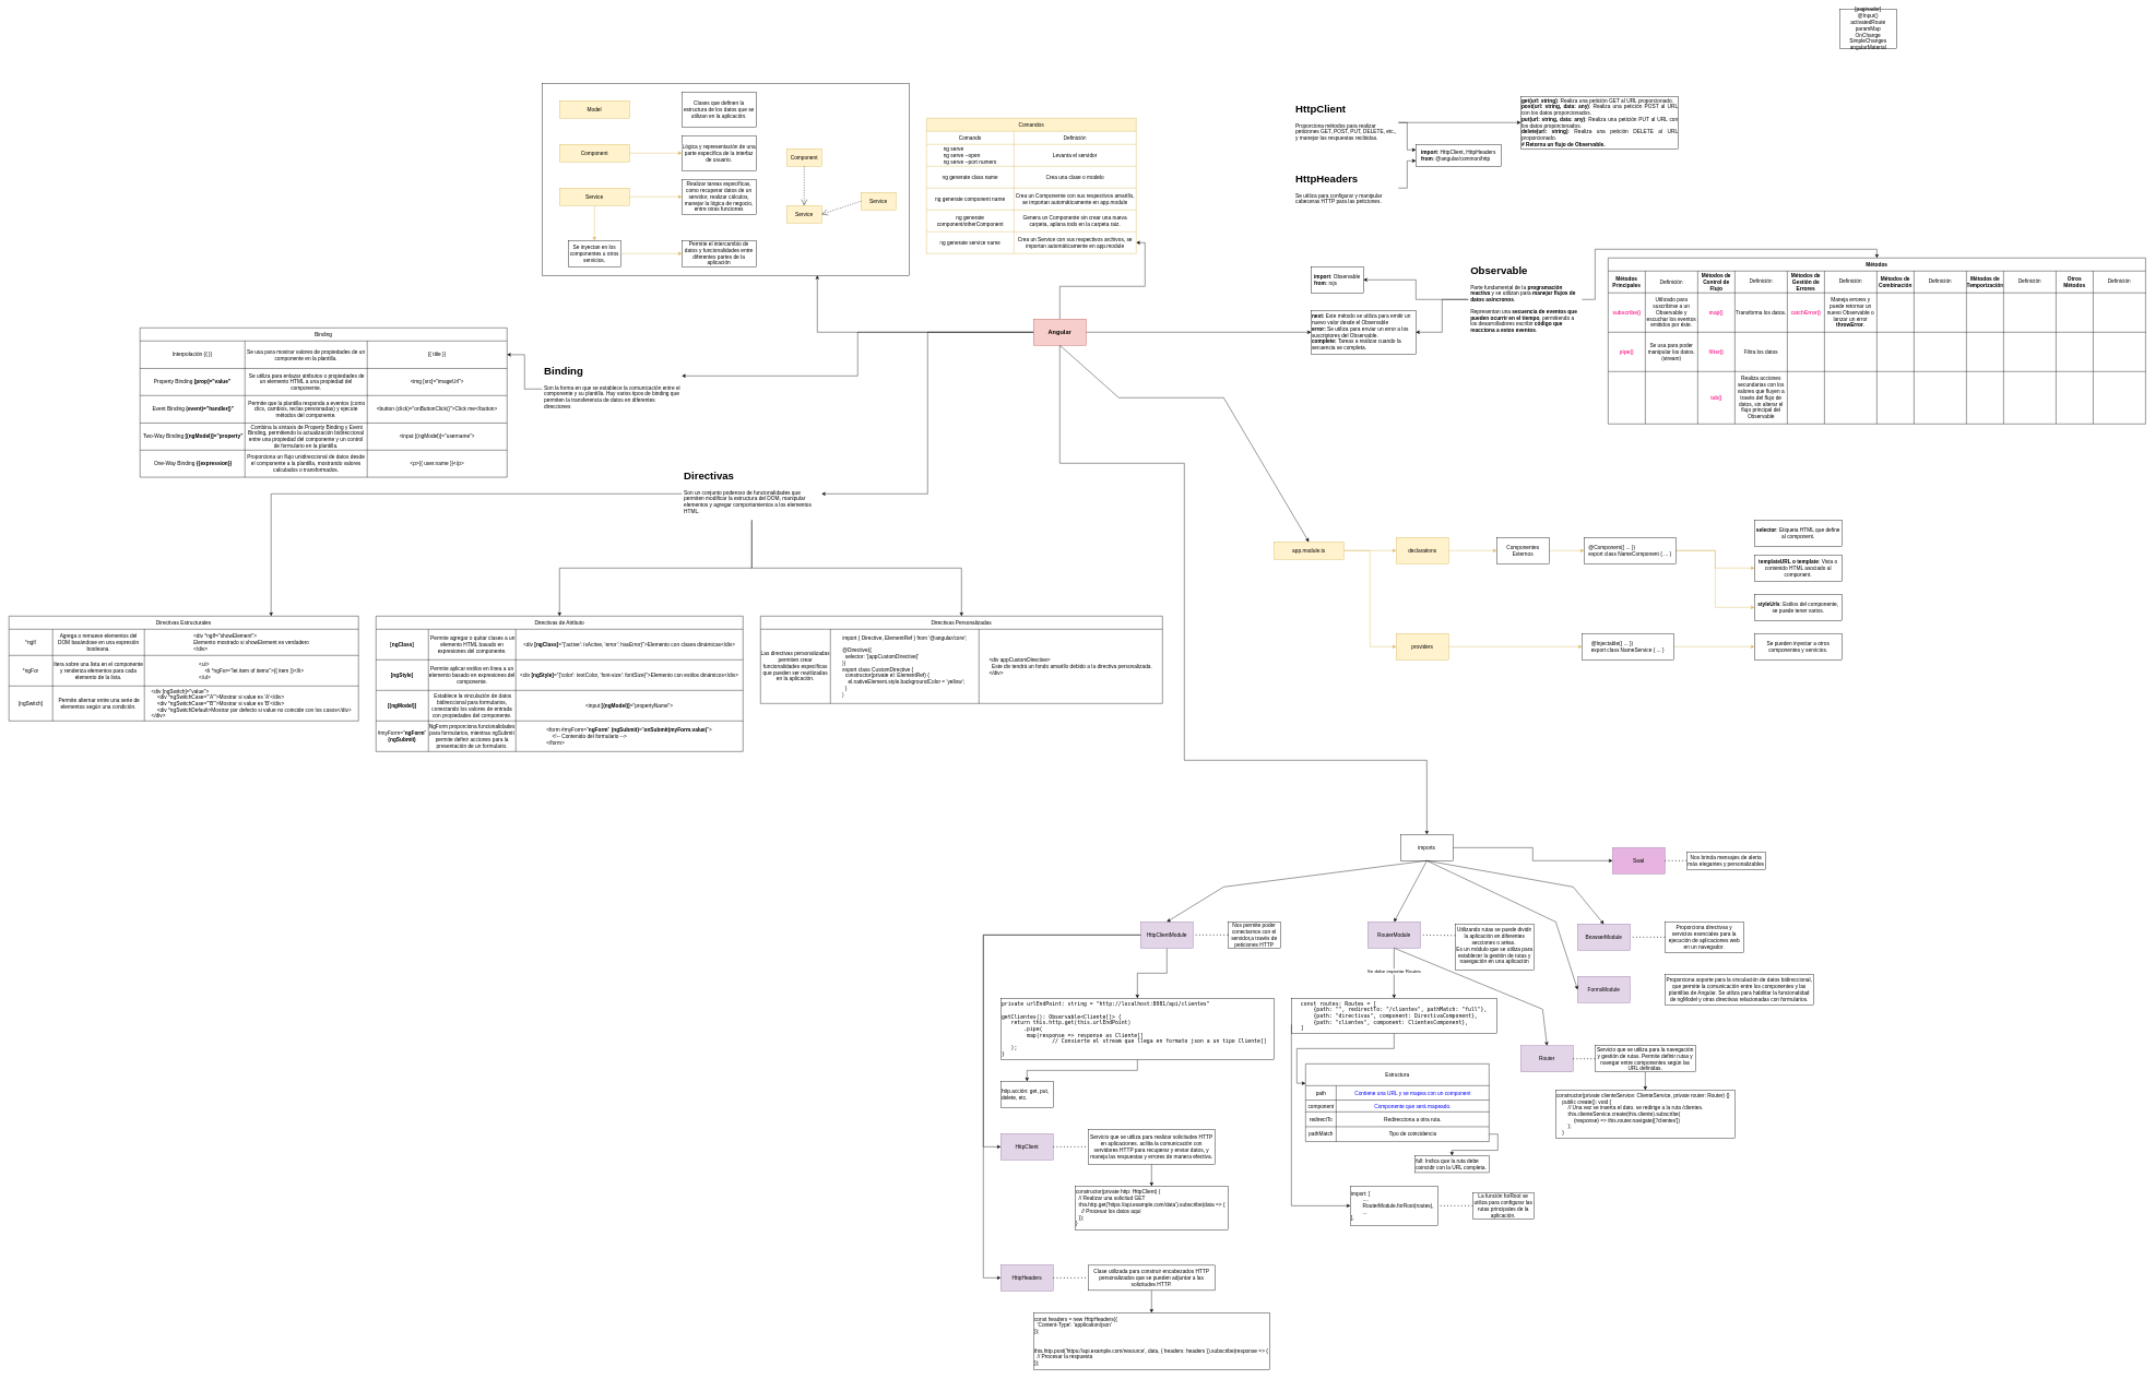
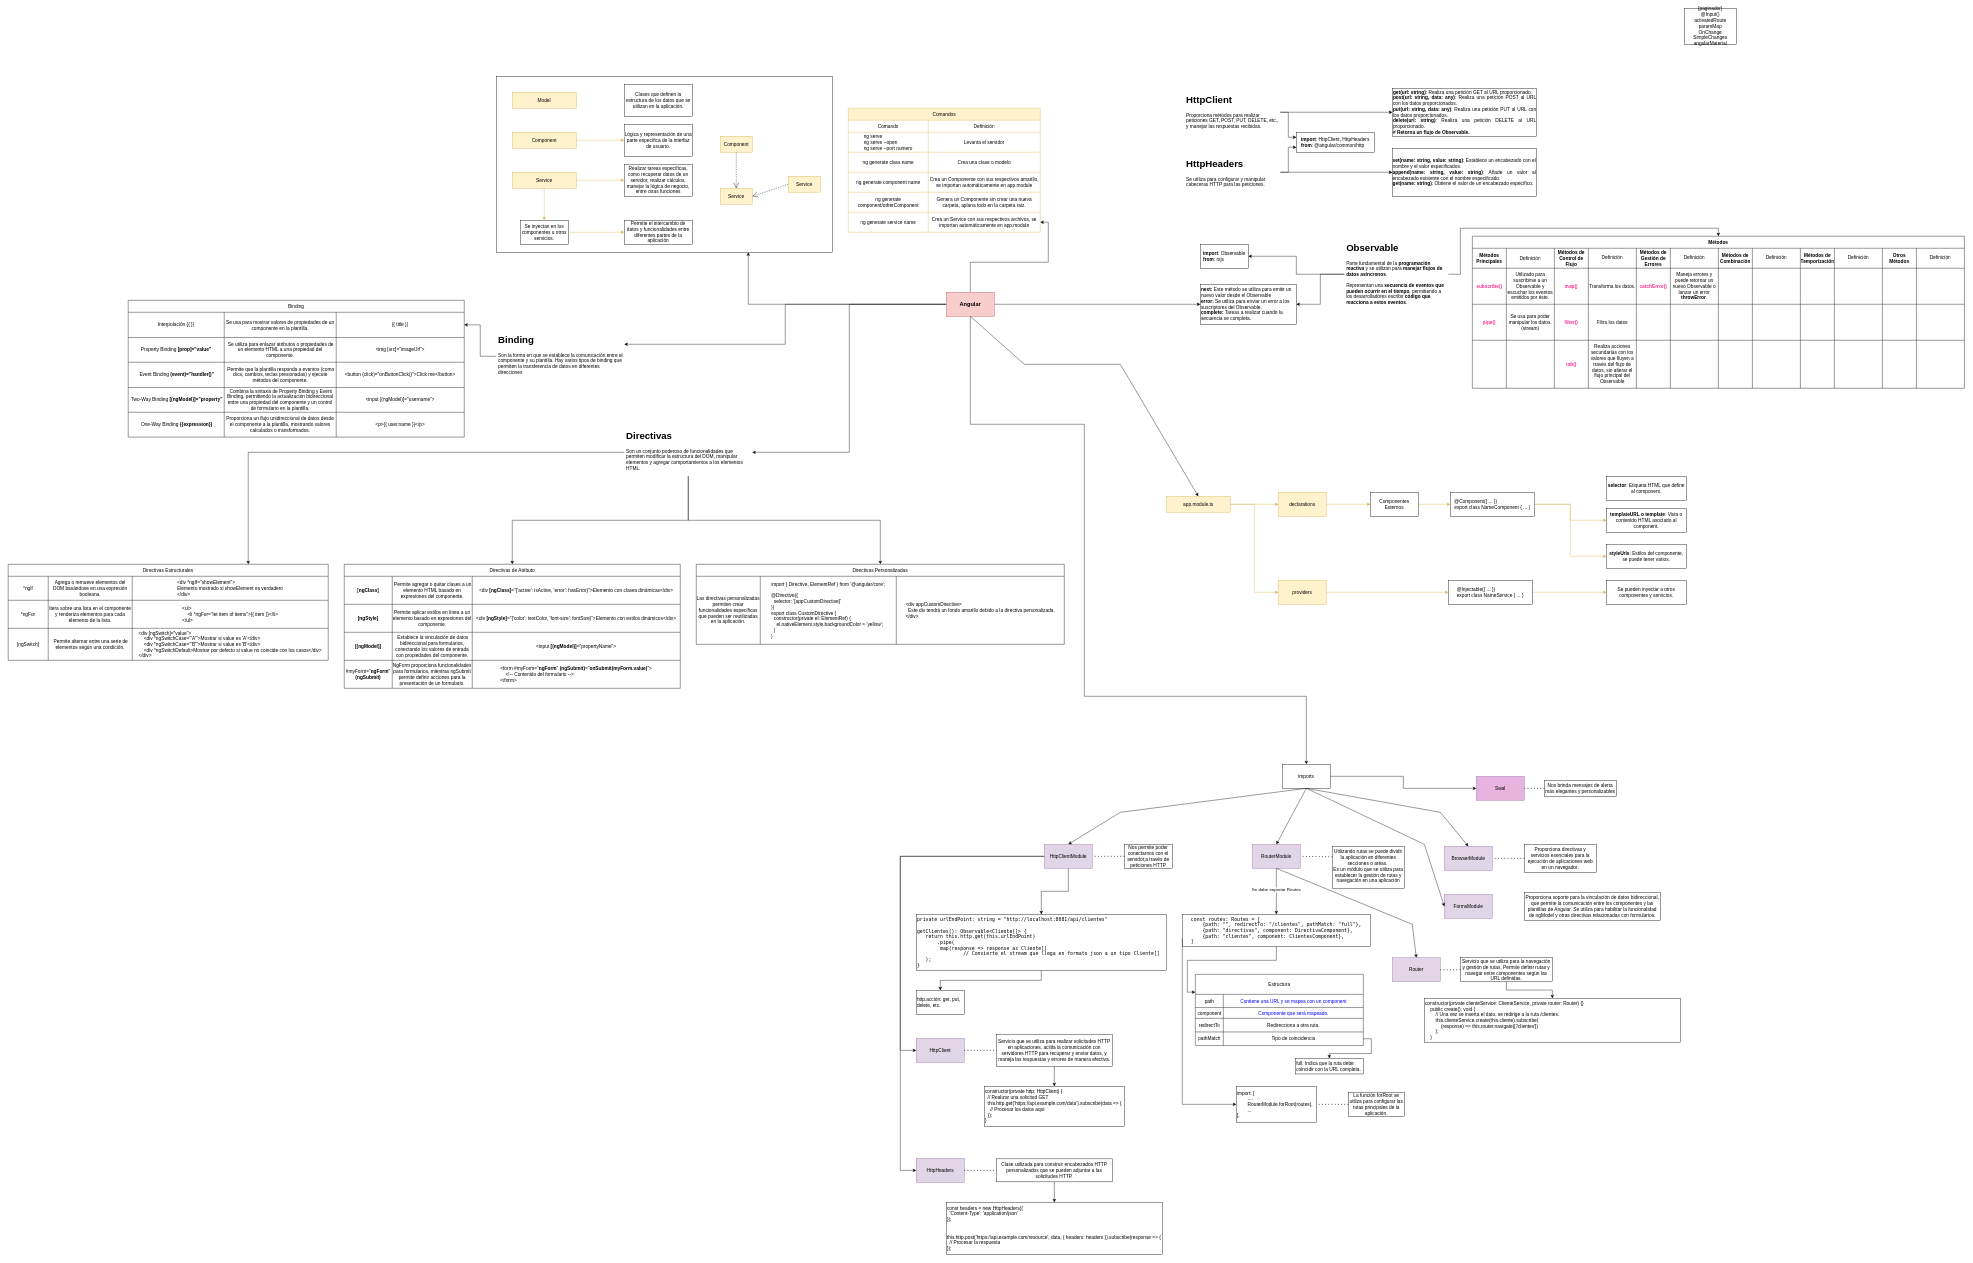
+ <mxCell id="252" style="edgeStyle=orthogonalEdgeStyle;rounded=0;orthogonalLoop=1;jettySize=auto;html=1;entryX=0;entryY=0.5;entryDx=0;entryDy=0;" parent="1" source="253" target="259" edge="1"><mxGeometry relative="1" as="geometry" /></mxCell>
+ <mxCell id="259" value="&lt;div style=&quot;text-align: justify;&quot;&gt;&lt;b&gt;set(name: string, value: string)&lt;/b&gt;: Establece un encabezado con el nombre y el valor especificados.&lt;/div&gt;&lt;div style=&quot;text-align: justify;&quot;&gt;&lt;b&gt;append(name: string, value: string)&lt;/b&gt;: Añade un valor al encabezado existente con el nombre especificado.&lt;/div&gt;&lt;div style=&quot;text-align: justify;&quot;&gt;&lt;b&gt;get(name: string)&lt;/b&gt;: Obtiene el valor de un encabezado específico.&lt;/div&gt;" style="whiteSpace=wrap;html=1;" parent="1" vertex="1"><mxGeometry x="3480" y="370" width="360" height="120" as="geometry" /></mxCell>
- <mxCell id="107" value="constructor(private clienteService: ClienteService, private router: Router) {}&#10;&amp;nbsp; &amp;nbsp; public create(): void {&#10;&amp;nbsp; &amp;nbsp; &amp;nbsp; &amp;nbsp; // Una vez se inserta el dato. se redirige a la ruta /clientes.&#10;&amp;nbsp; &amp;nbsp; &amp;nbsp; &amp;nbsp; this.clienteService.create(this.cliente).subscribe(&#10;&amp;nbsp; &amp;nbsp; &amp;nbsp; &amp;nbsp; &amp;nbsp; &amp;nbsp; (response) =&amp;gt; this.router.navigate(['/clientes'])&#10;&amp;nbsp; &amp;nbsp; &amp;nbsp; &amp;nbsp; );&#10;&amp;nbsp; &amp;nbsp; }" style="whiteSpace=wrap;html=1;align=left;" parent="1" vertex="1"><mxGeometry x="3560" y="2495" width="410" height="110" as="geometry" /></mxCell>
+ <mxCell id="107" value="constructor(private clienteService: ClienteService, private router: Router) {}&#10;&amp;nbsp; &amp;nbsp; public create(): void {&#10;&amp;nbsp; &amp;nbsp; &amp;nbsp; &amp;nbsp; // Una vez se inserta el dato. se redirige a la ruta /clientes.&#10;&amp;nbsp; &amp;nbsp; &amp;nbsp; &amp;nbsp; this.clienteService.create(this.cliente).subscribe(&#10;&amp;nbsp; &amp;nbsp; &amp;nbsp; &amp;nbsp; &amp;nbsp; &amp;nbsp; (response) =&amp;gt; this.router.navigate(['/clientes'])&#10;&amp;nbsp; &amp;nbsp; &amp;nbsp; &amp;nbsp; );&#10;&amp;nbsp; &amp;nbsp; }" style="whiteSpace=wrap;html=1;align=left;" parent="1" vertex="1"><mxGeometry x="3560" y="2495" width="640" height="110" as="geometry" /></mxCell>
